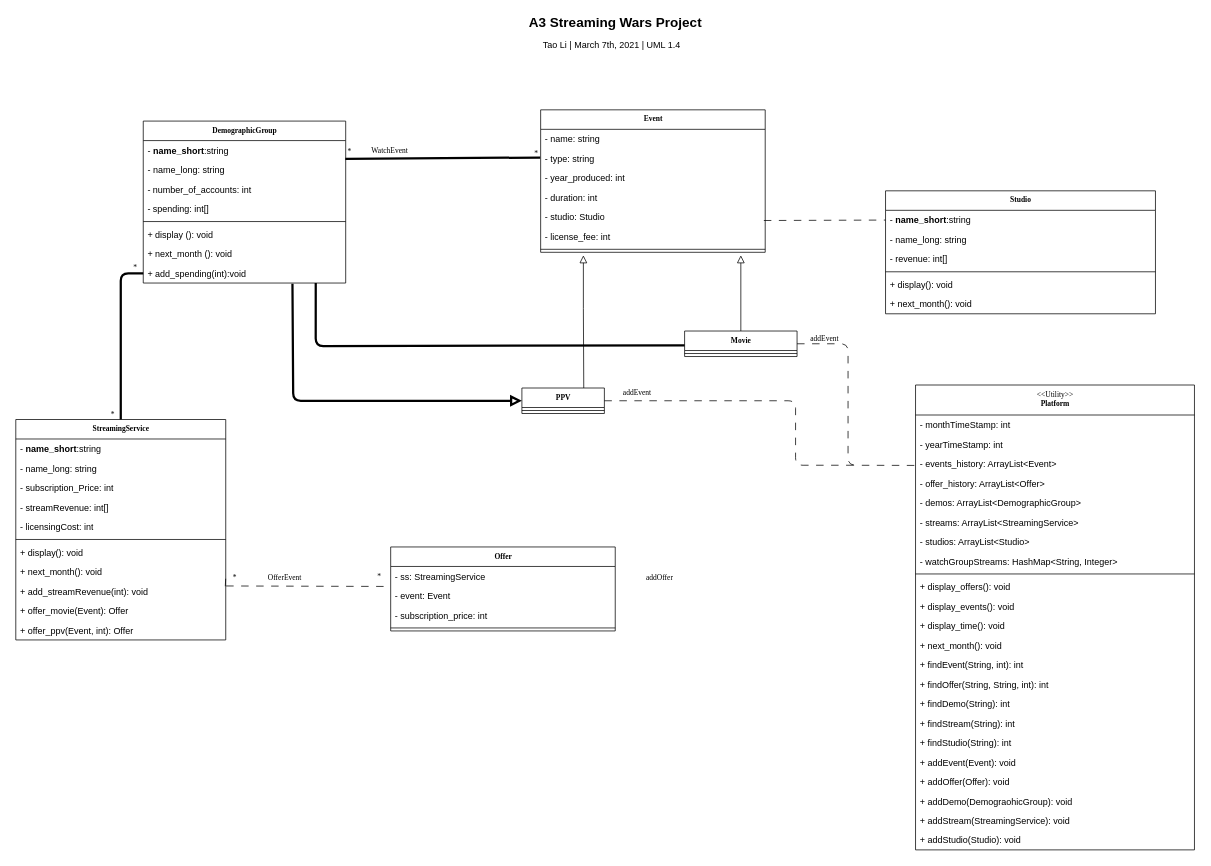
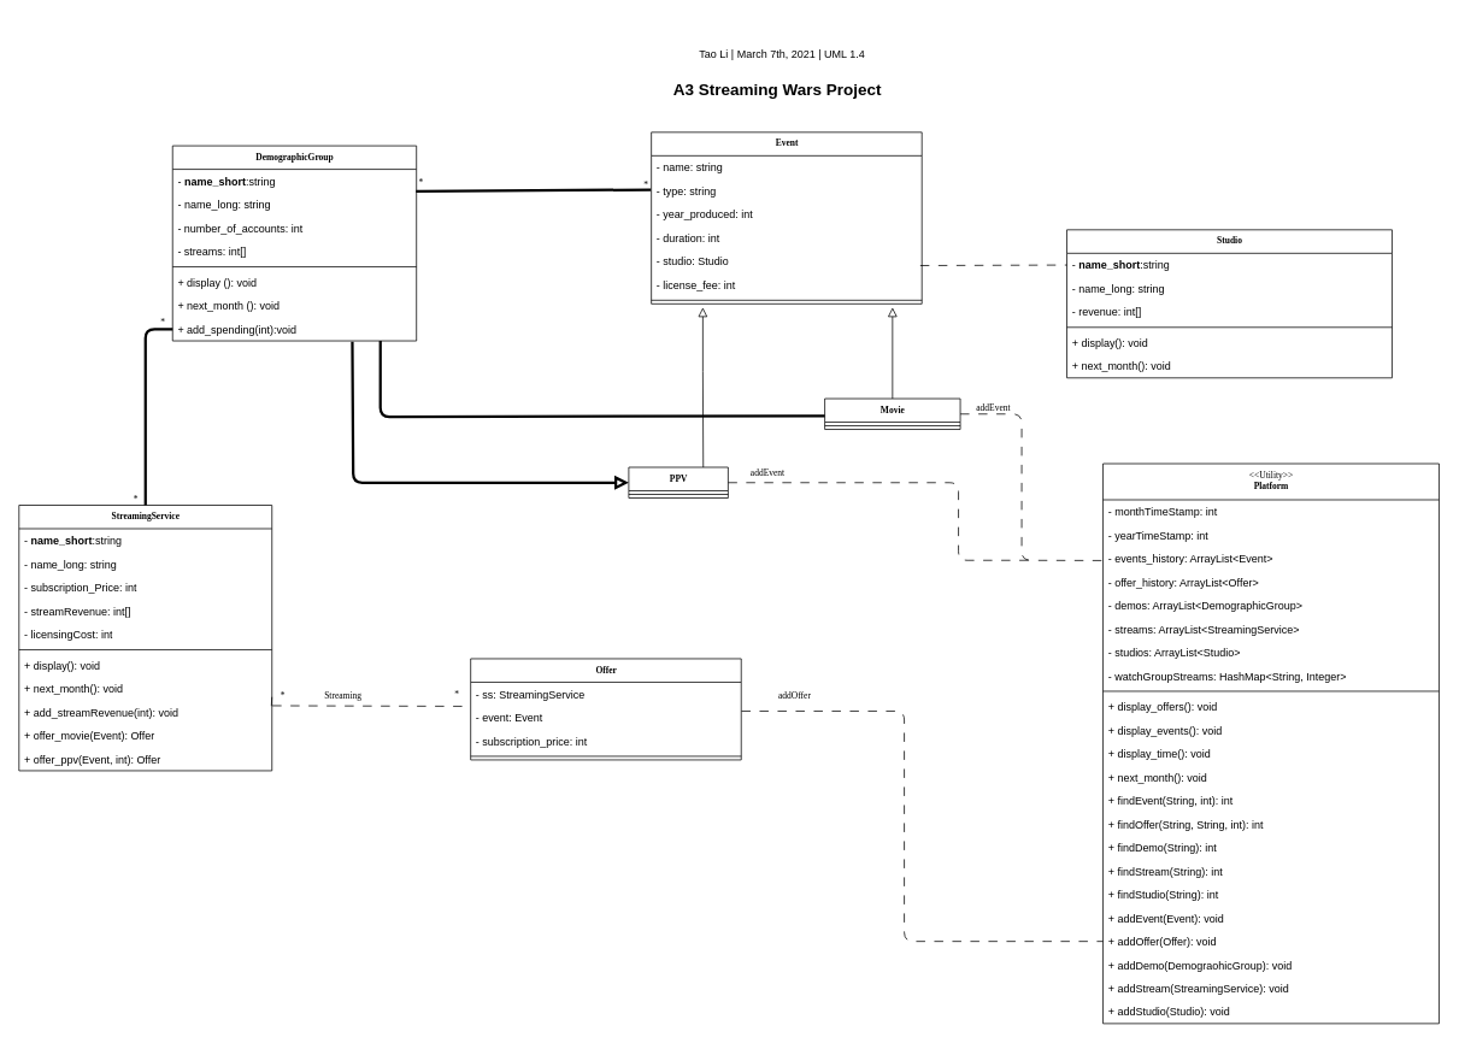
- <mxCell id="85" value="&lt;font style=&quot;font-size: 18px&quot;&gt;&lt;b&gt;A3 Streaming Wars Project&lt;/b&gt;&lt;/font&gt;" style="text;html=1;strokeColor=none;fillColor=none;align=center;verticalAlign=middle;whiteSpace=wrap;rounded=0;" vertex="1" parent="1"><mxGeometry x="660" y="20" width="320" height="20" as="geometry" /></mxCell>
+ <mxCell id="85" value="&lt;font style=&quot;font-size: 18px&quot;&gt;&lt;b&gt;A3 Streaming Wars Project&lt;/b&gt;&lt;/font&gt;" style="text;html=1;strokeColor=none;fillColor=none;align=center;verticalAlign=middle;whiteSpace=wrap;rounded=0;" vertex="1" parent="1"><mxGeometry x="700" y="90" width="320" height="20" as="geometry" /></mxCell>
- <mxCell id="86" value="Tao Li | March 7th, 2021 | UML 1.4" style="text;html=1;strokeColor=none;fillColor=none;align=center;verticalAlign=middle;whiteSpace=wrap;rounded=0;" vertex="1" parent="1"><mxGeometry x="690" y="50" width="250" height="20" as="geometry" /></mxCell>
+ <mxCell id="86" value="Tao Li | March 7th, 2021 | UML 1.4" style="text;html=1;strokeColor=none;fillColor=none;align=center;verticalAlign=middle;whiteSpace=wrap;rounded=0;" vertex="1" parent="1"><mxGeometry x="740" y="50" width="250" height="20" as="geometry" /></mxCell>
- <mxCell id="71" value="WatchEvent" style="text;html=1;strokeColor=none;fillColor=none;align=center;verticalAlign=middle;whiteSpace=wrap;rounded=0;shadow=0;comic=0;startSize=28;fontFamily=Verdana;fontSize=10;" parent="70" vertex="1"><mxGeometry x="64.995" y="-1" width="38.477" height="20" as="geometry" /></mxCell>
- <mxCell id="6" value="- spending: int[]" style="text;strokeColor=none;fillColor=none;align=left;verticalAlign=top;spacingLeft=4;spacingRight=4;overflow=hidden;rotatable=0;points=[[0,0.5],[1,0.5]];portConstraint=eastwest;" vertex="1" parent="2"><mxGeometry y="104" width="270" height="26" as="geometry" /></mxCell>
+ <mxCell id="6" value="- streams: int[]" style="text;strokeColor=none;fillColor=none;align=left;verticalAlign=top;spacingLeft=4;spacingRight=4;overflow=hidden;rotatable=0;points=[[0,0.5],[1,0.5]];portConstraint=eastwest;" vertex="1" parent="2"><mxGeometry y="104" width="270" height="26" as="geometry" /></mxCell>
- <mxCell id="87" value="OfferEvent" style="text;html=1;strokeColor=none;fillColor=none;align=center;verticalAlign=middle;whiteSpace=wrap;rounded=0;shadow=0;comic=0;startSize=28;fontFamily=Verdana;fontSize=10;" vertex="1" parent="1"><mxGeometry x="359.995" y="760" width="38.477" height="20" as="geometry" /></mxCell>
+ <mxCell id="87" value="Streaming" style="text;html=1;strokeColor=none;fillColor=none;align=center;verticalAlign=middle;whiteSpace=wrap;rounded=0;shadow=0;comic=0;startSize=28;fontFamily=Verdana;fontSize=10;" vertex="1" parent="1"><mxGeometry x="359.995" y="760" width="38.477" height="20" as="geometry" /></mxCell>
+ <mxCell id="97" value="" style="endArrow=none;startArrow=none;endFill=0;startFill=0;endSize=8;html=1;verticalAlign=bottom;dashed=1;labelBackgroundColor=none;dashPattern=10 10;fontFamily=Verdana;fontSize=10;exitX=1.001;exitY=0.231;exitDx=0;exitDy=0;exitPerimeter=0;entryX=0;entryY=0.5;entryDx=0;entryDy=0;" edge="1" parent="1" source="90" target="41"><mxGeometry width="160" relative="1" as="geometry"><mxPoint x="819.5" y="784.666" as="sourcePoint" /><mxPoint x="1039.239" y="785.336" as="targetPoint" /><Array as="points"><mxPoint x="1000" y="787" /><mxPoint x="1000" y="1042" /></Array></mxGeometry></mxCell>
